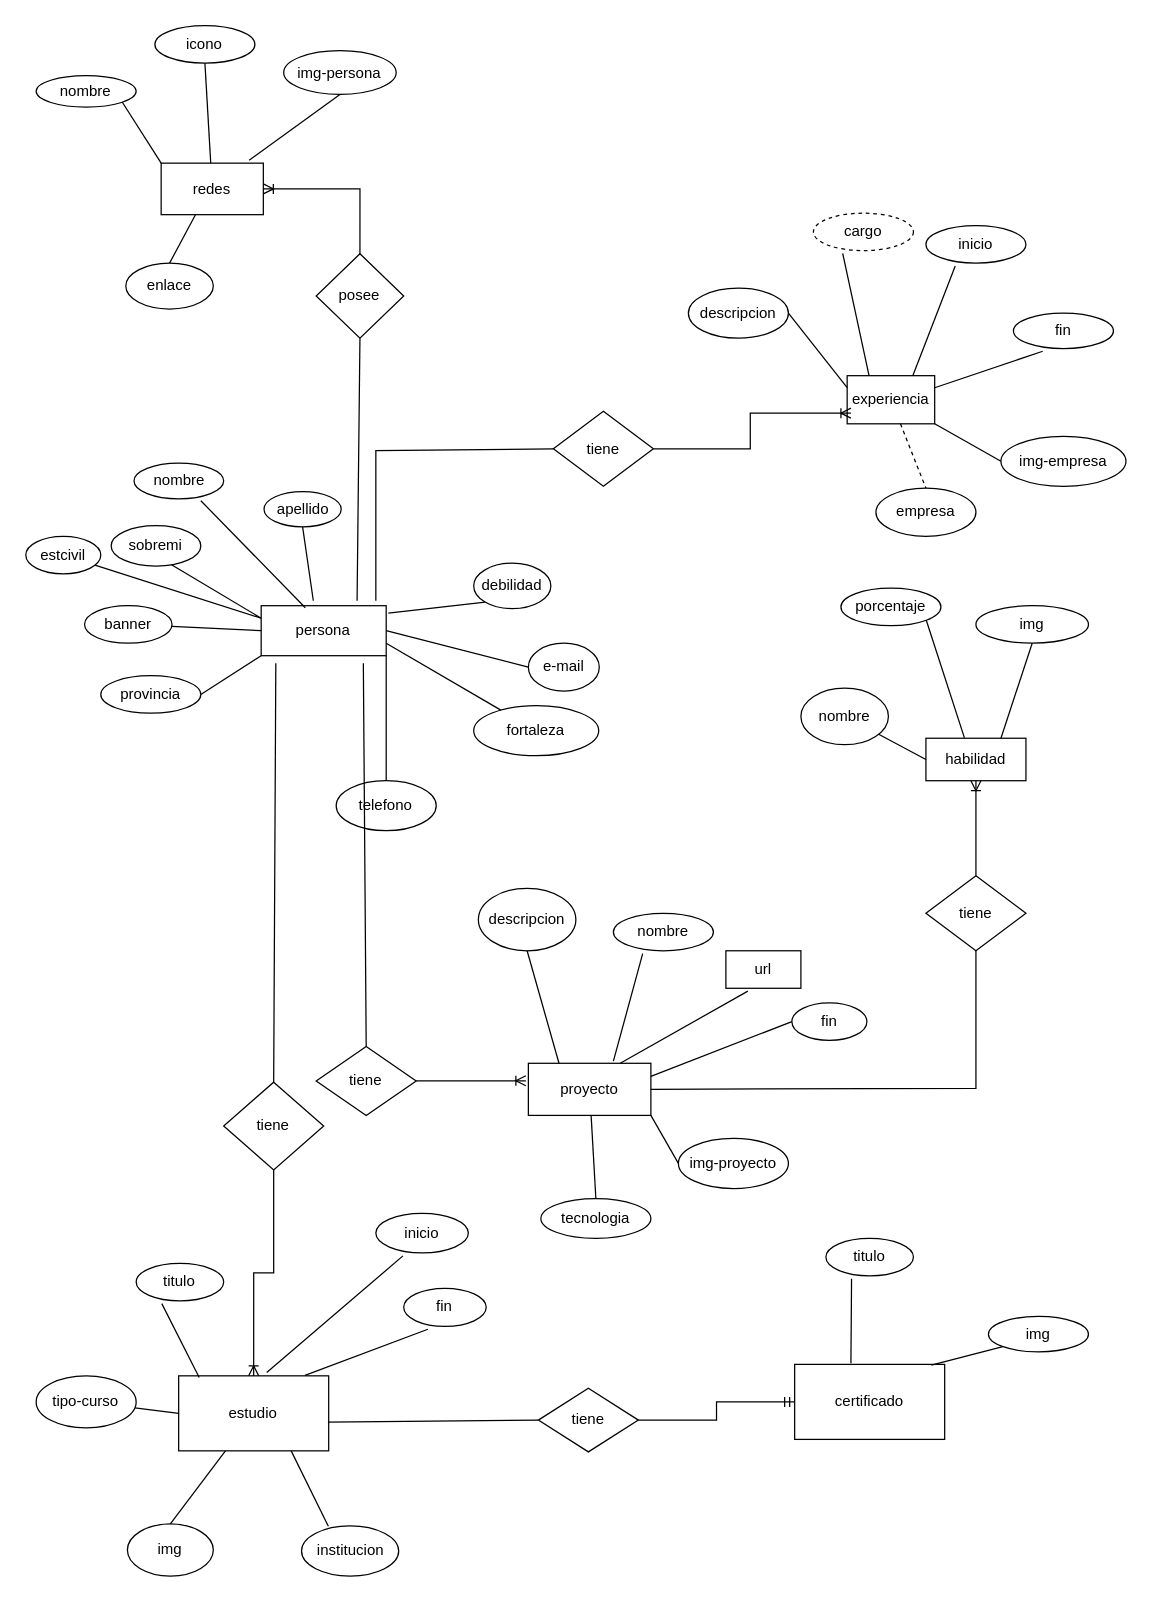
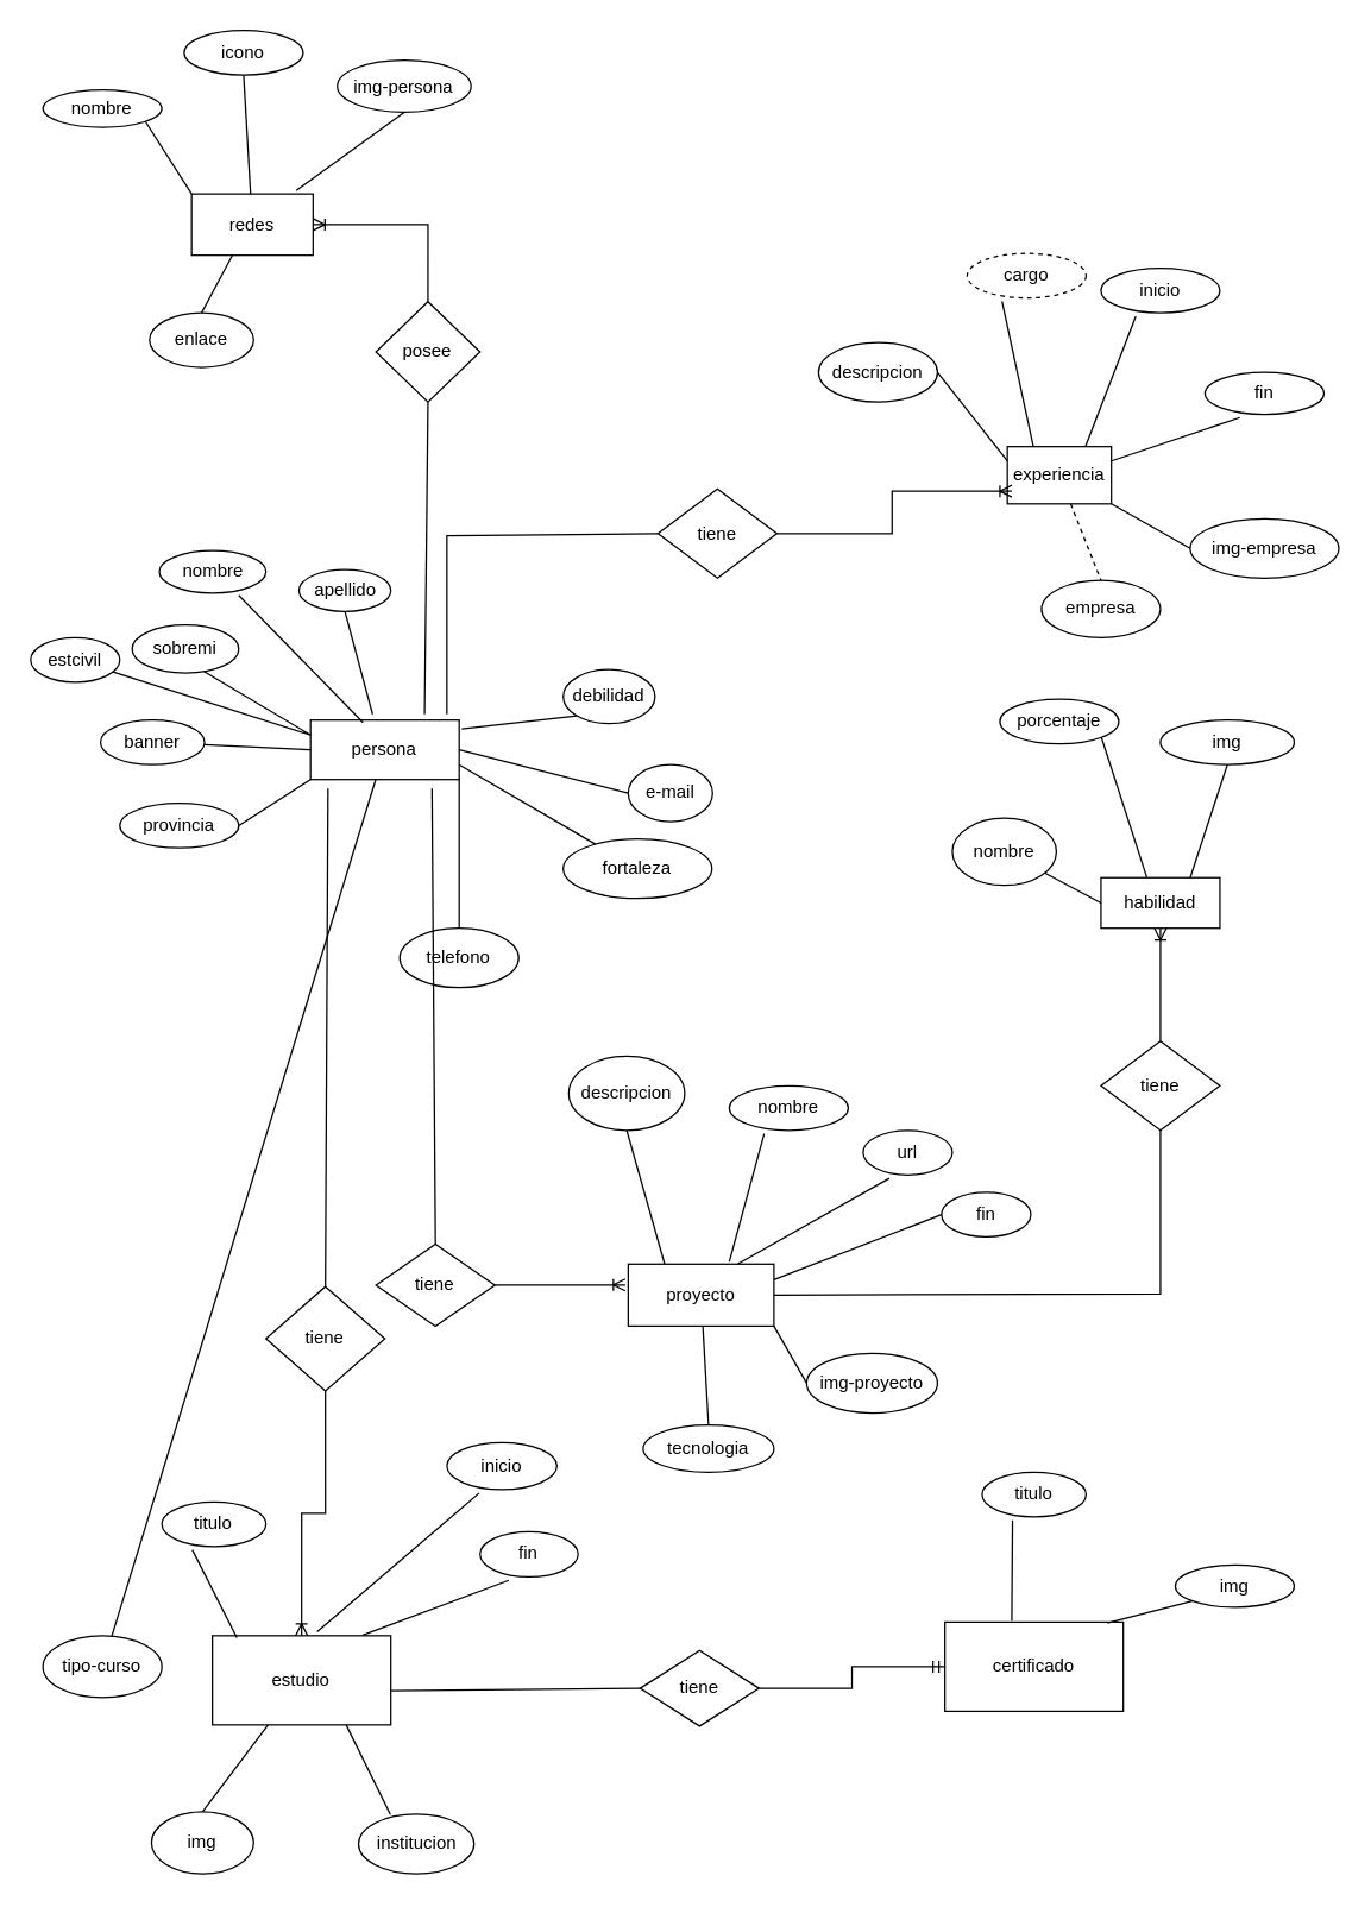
- <mxCell id="5" value="apellido" style="ellipse;whiteSpace=wrap;html=1;align=center;" parent="1" vertex="1"><mxGeometry x="210.56" y="392.75" width="61.72" height="28.14" as="geometry" /></mxCell>
+ <mxCell id="5" value="apellido" style="ellipse;whiteSpace=wrap;html=1;align=center;" parent="1" vertex="1"><mxGeometry x="200.56" y="382.75" width="61.72" height="28.14" as="geometry" /></mxCell>
- <mxCell id="38" value="url" style="whiteSpace=wrap;html=1;align=center;rounded=0;" parent="1" vertex="1"><mxGeometry x="580" y="760" width="60" height="30" as="geometry" /></mxCell>
+ <mxCell id="38" value="url" style="ellipse;whiteSpace=wrap;html=1;align=center;" parent="1" vertex="1"><mxGeometry x="580" y="760" width="60" height="30" as="geometry" /></mxCell>
- <mxCell id="68" value="" style="endArrow=none;html=1;rounded=0;entryX=0;entryY=0.5;entryDx=0;entryDy=0;" parent="1" source="69" target="57" edge="1"><mxGeometry width="50" height="50" relative="1" as="geometry"><mxPoint x="122.28" y="1085" as="sourcePoint" /><mxPoint x="142.28" y="1121.68" as="targetPoint" /></mxGeometry></mxCell>
+ <mxCell id="68" value="" style="endArrow=none;html=1;rounded=0;" parent="1" source="69" target="2" edge="1"><mxGeometry width="50" height="50" relative="1" as="geometry"><mxPoint x="122.28" y="1085" as="sourcePoint" /><mxPoint x="142.28" y="1121.68" as="targetPoint" /></mxGeometry></mxCell>
